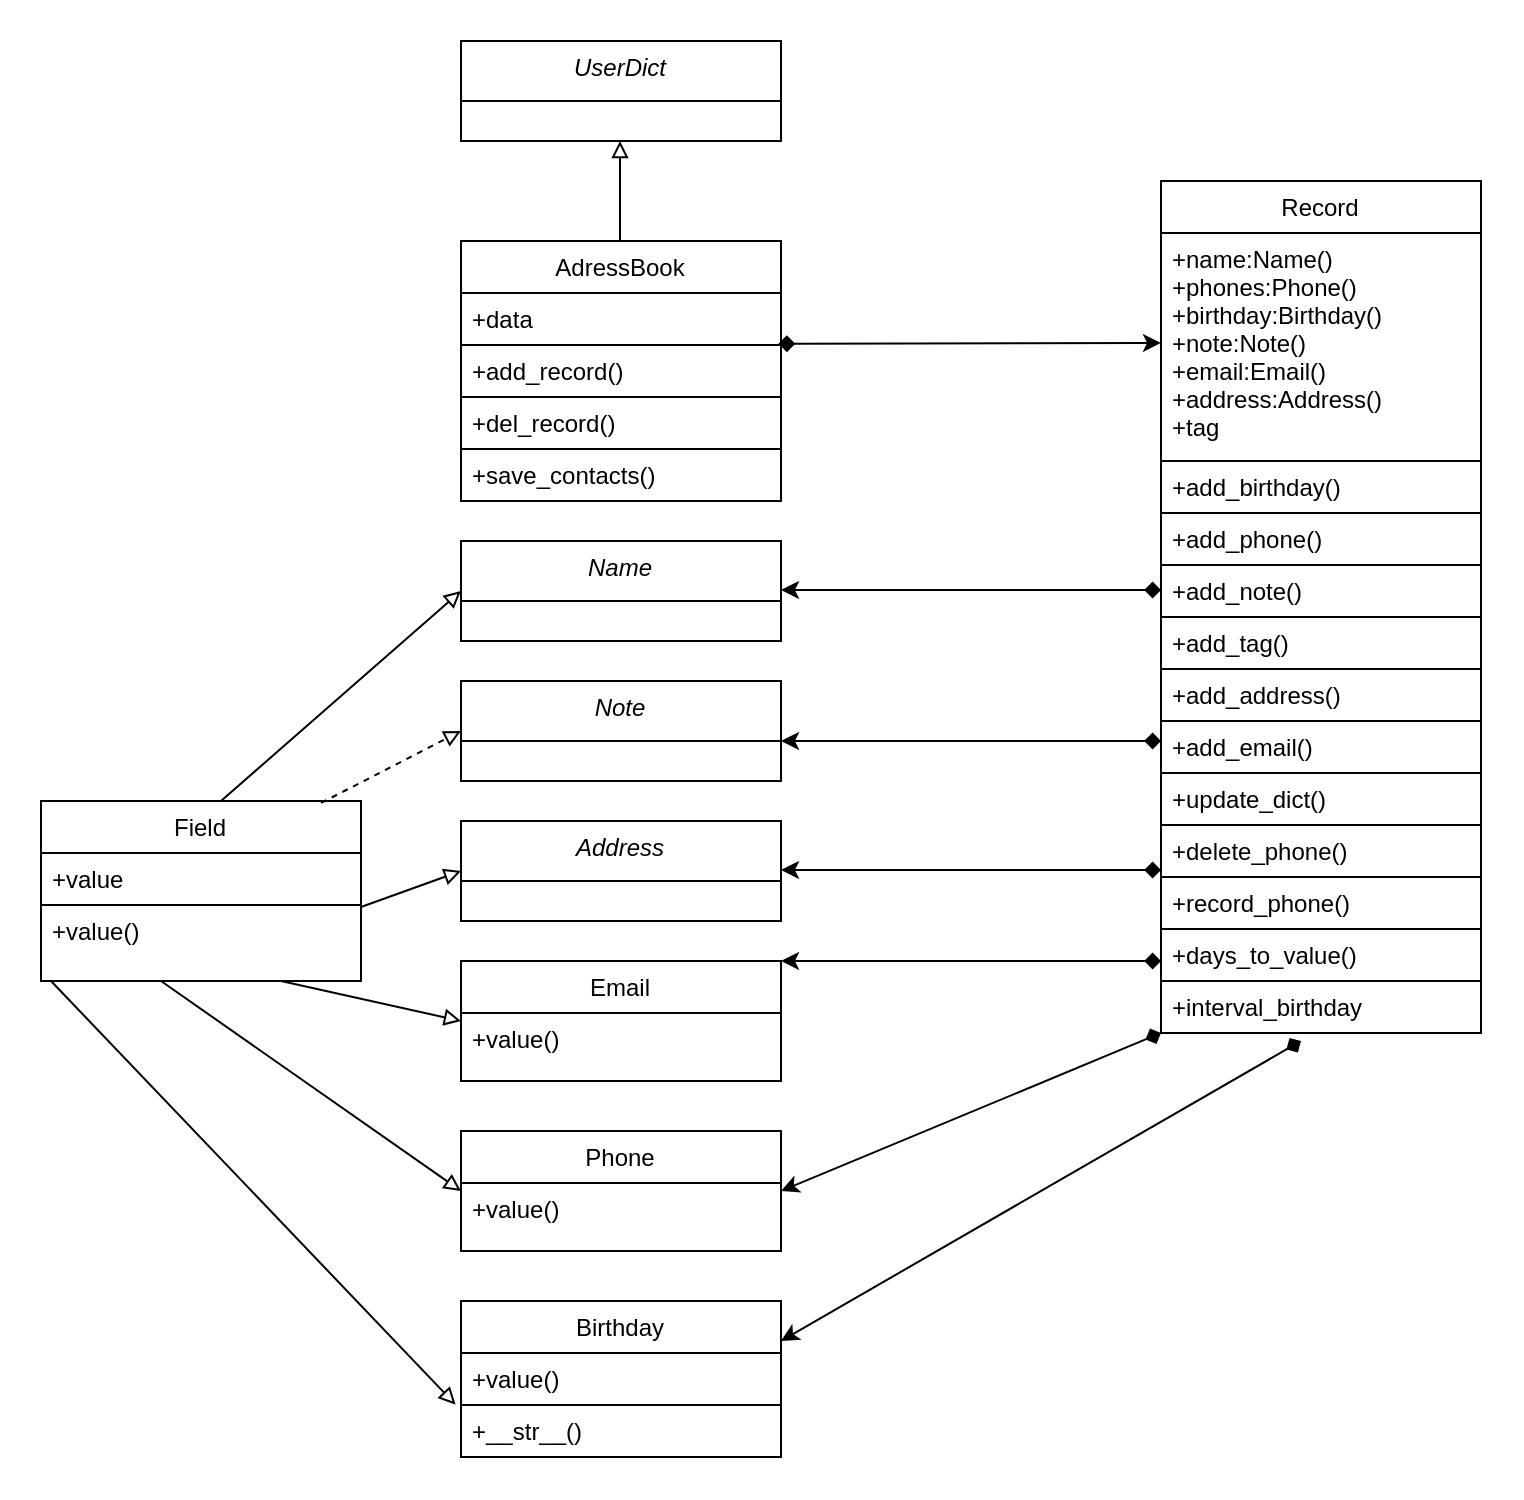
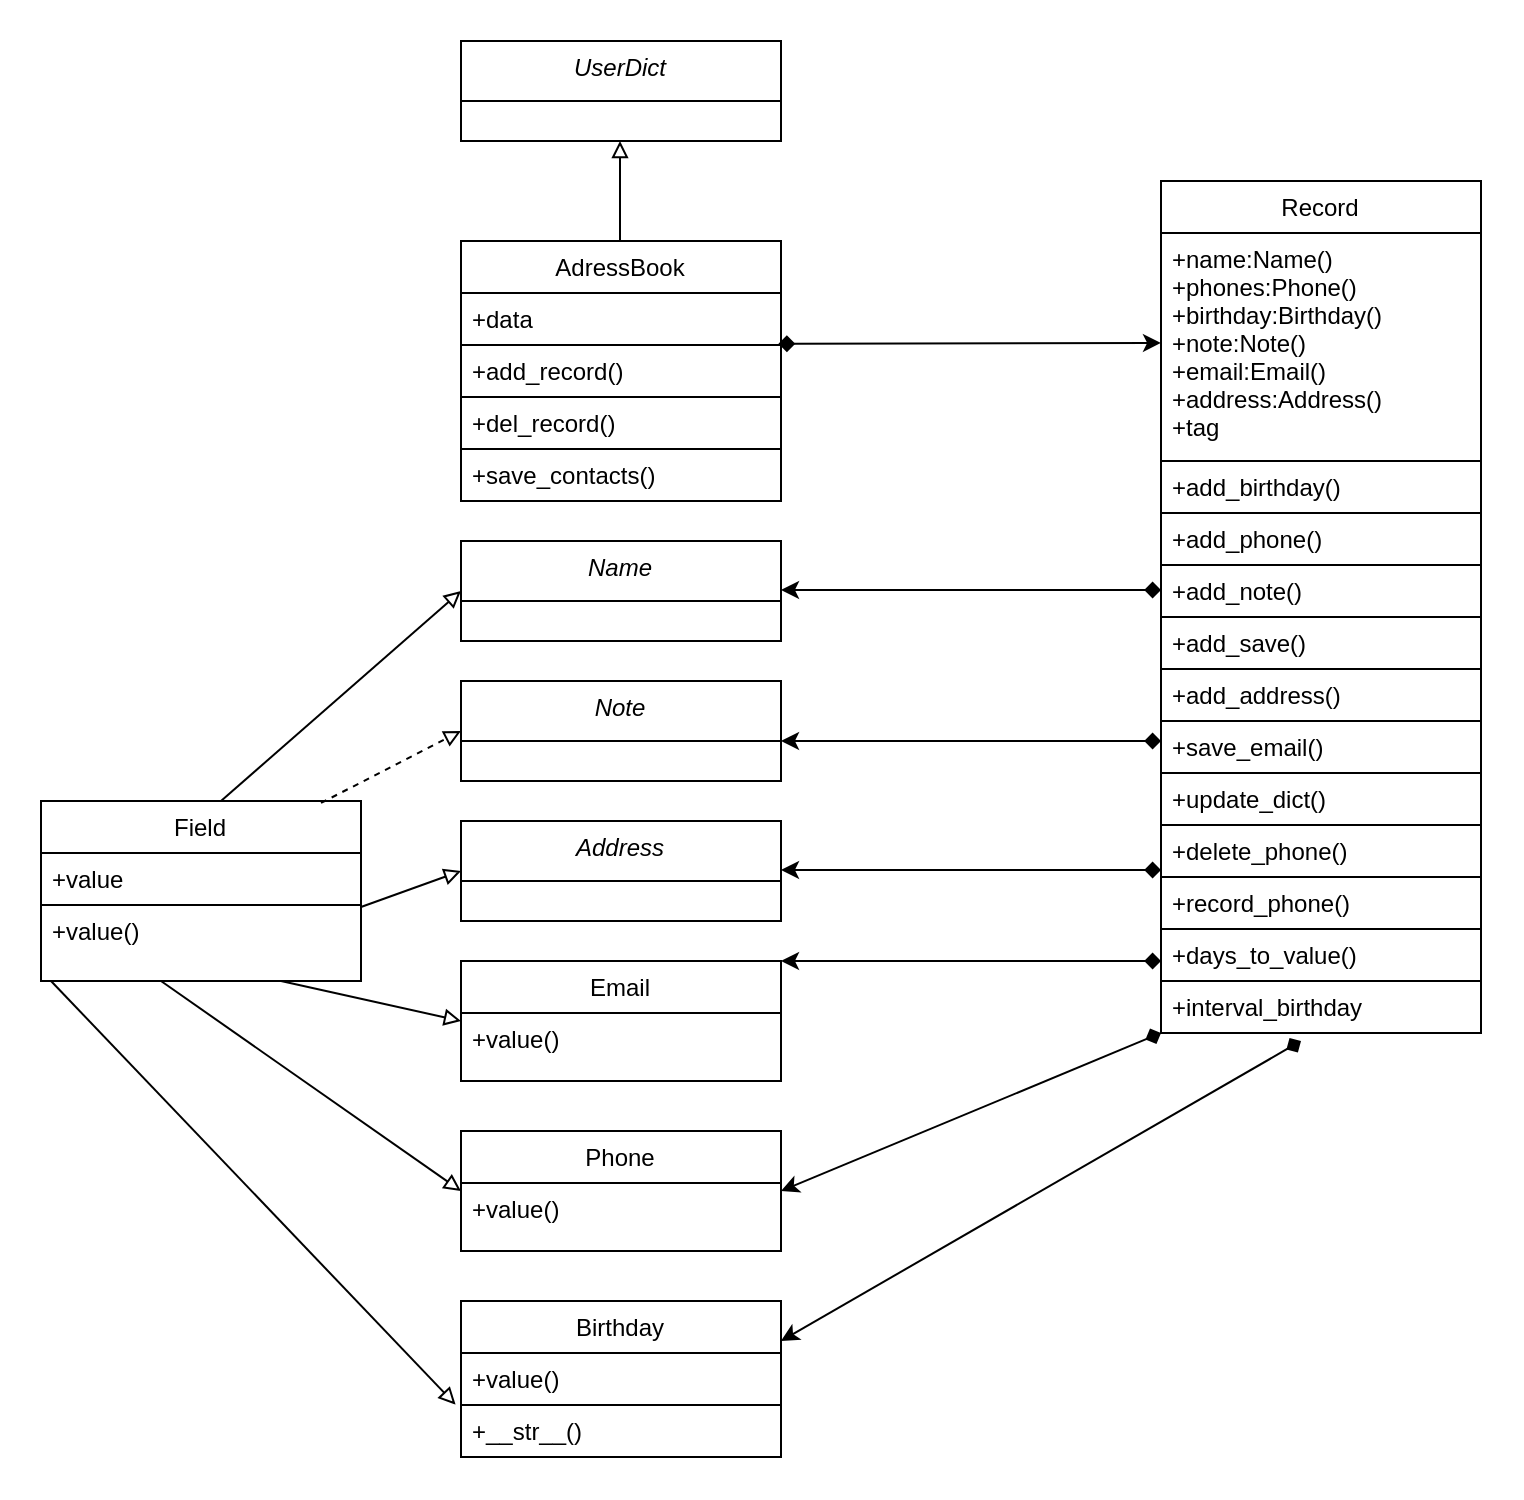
- <mxCell id="14" value="+add_tag()" style="text;align=left;verticalAlign=top;spacingLeft=4;spacingRight=4;overflow=hidden;rotatable=0;points=[[0,0.5],[1,0.5]];portConstraint=eastwest;rounded=0;shadow=0;html=0;strokeColor=default;" vertex="1" parent="9"><mxGeometry y="218" width="160" height="26" as="geometry" /></mxCell>
+ <mxCell id="14" value="+add_save()" style="text;align=left;verticalAlign=top;spacingLeft=4;spacingRight=4;overflow=hidden;rotatable=0;points=[[0,0.5],[1,0.5]];portConstraint=eastwest;rounded=0;shadow=0;html=0;strokeColor=default;" vertex="1" parent="9"><mxGeometry y="218" width="160" height="26" as="geometry" /></mxCell>
- <mxCell id="16" value="+add_email()" style="text;align=left;verticalAlign=top;spacingLeft=4;spacingRight=4;overflow=hidden;rotatable=0;points=[[0,0.5],[1,0.5]];portConstraint=eastwest;rounded=0;shadow=0;html=0;strokeColor=default;" vertex="1" parent="9"><mxGeometry y="270" width="160" height="26" as="geometry" /></mxCell>
+ <mxCell id="16" value="+save_email()" style="text;align=left;verticalAlign=top;spacingLeft=4;spacingRight=4;overflow=hidden;rotatable=0;points=[[0,0.5],[1,0.5]];portConstraint=eastwest;rounded=0;shadow=0;html=0;strokeColor=default;" vertex="1" parent="9"><mxGeometry y="270" width="160" height="26" as="geometry" /></mxCell>
